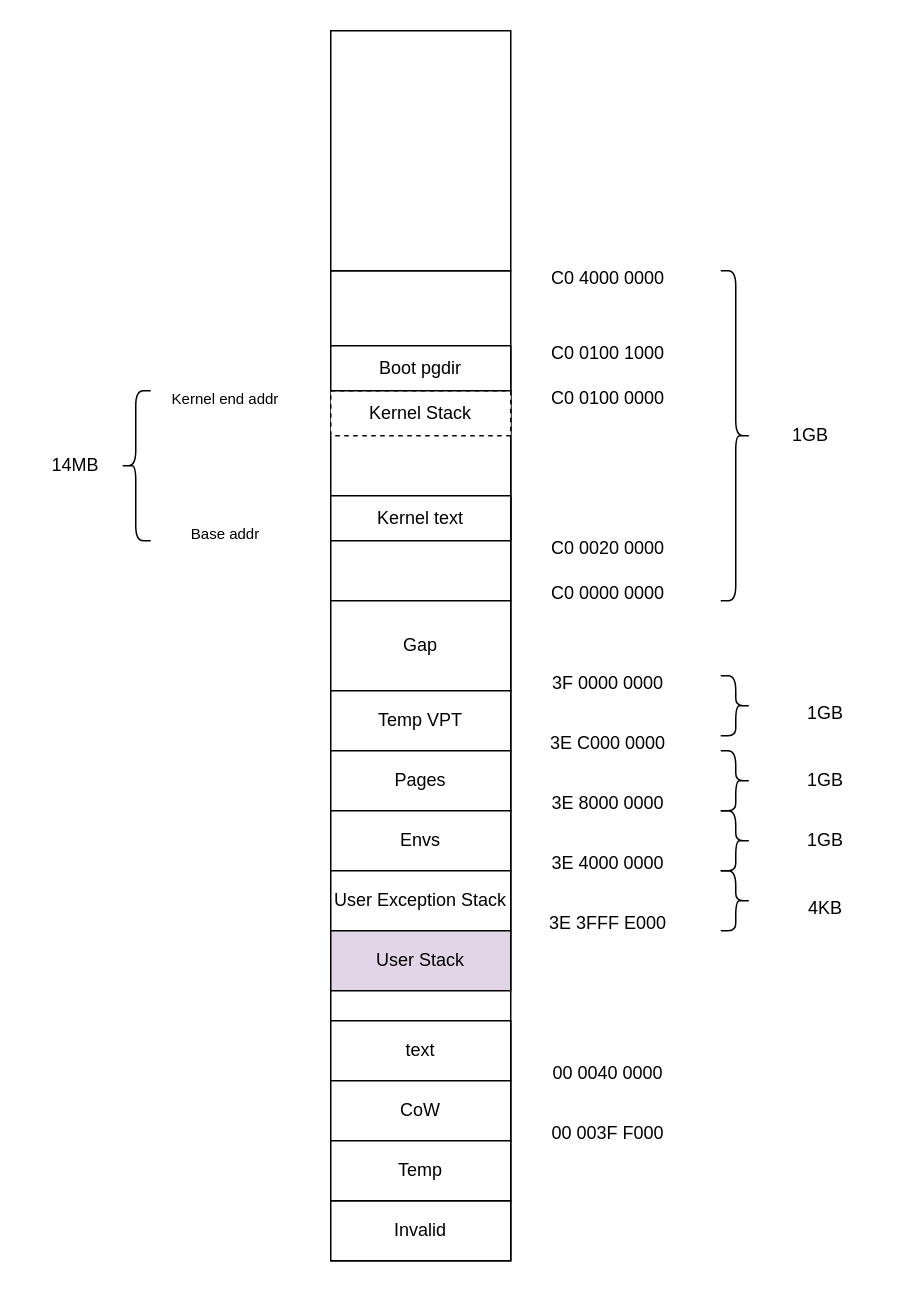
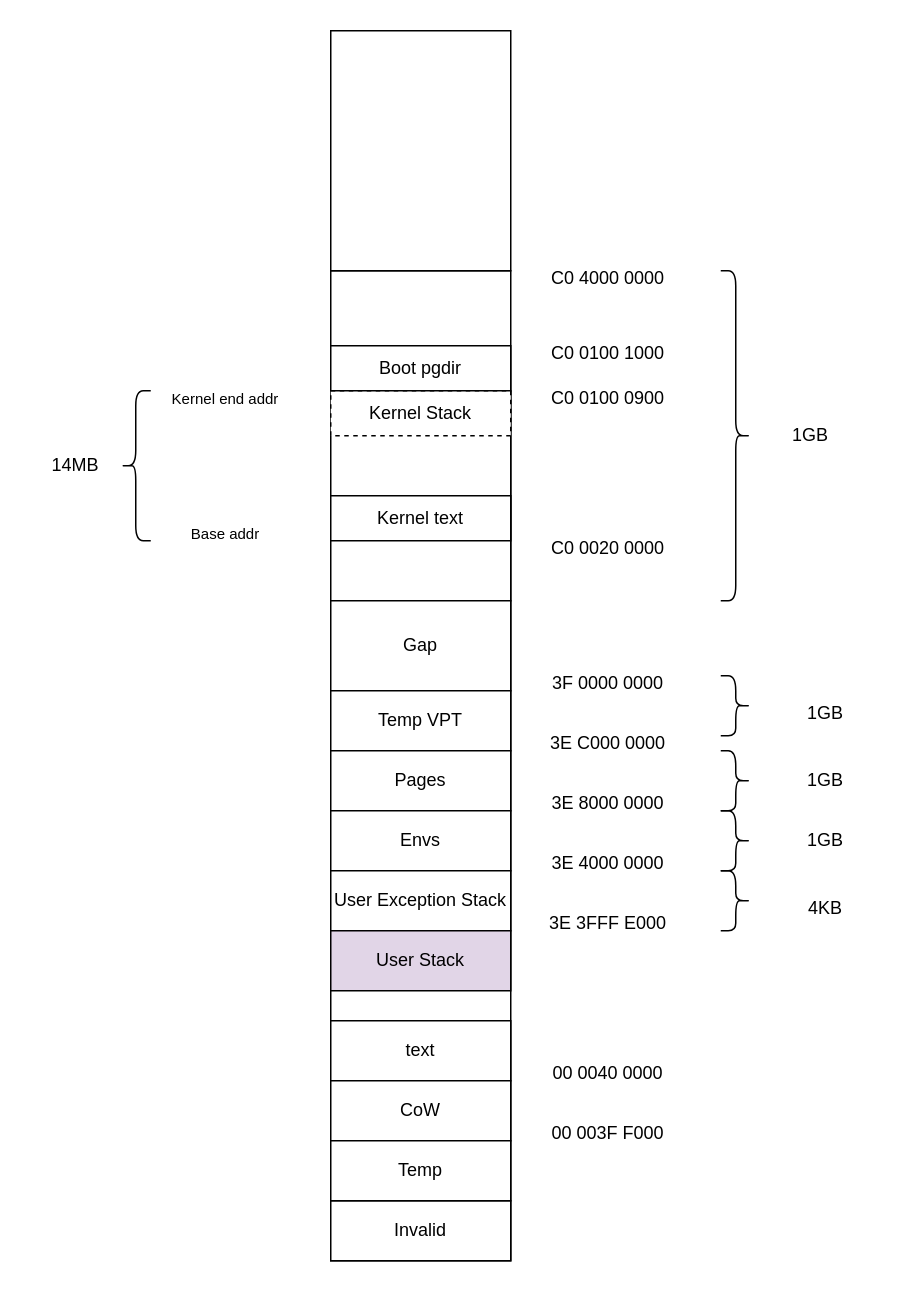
- <mxCell id="7" value="C0 0100 0000" style="text;html=1;align=center;verticalAlign=middle;whiteSpace=wrap;rounded=0;" parent="1" vertex="1"><mxGeometry x="340" y="250" width="130" height="30" as="geometry" /></mxCell>
+ <mxCell id="7" value="C0 0100 0900" style="text;html=1;align=center;verticalAlign=middle;whiteSpace=wrap;rounded=0;" parent="1" vertex="1"><mxGeometry x="340" y="250" width="130" height="30" as="geometry" /></mxCell>
- <mxCell id="5" value="C0 0000 0000" style="text;html=1;align=center;verticalAlign=middle;whiteSpace=wrap;rounded=0;" parent="1" vertex="1"><mxGeometry x="340" y="380" width="130" height="30" as="geometry" /></mxCell>
